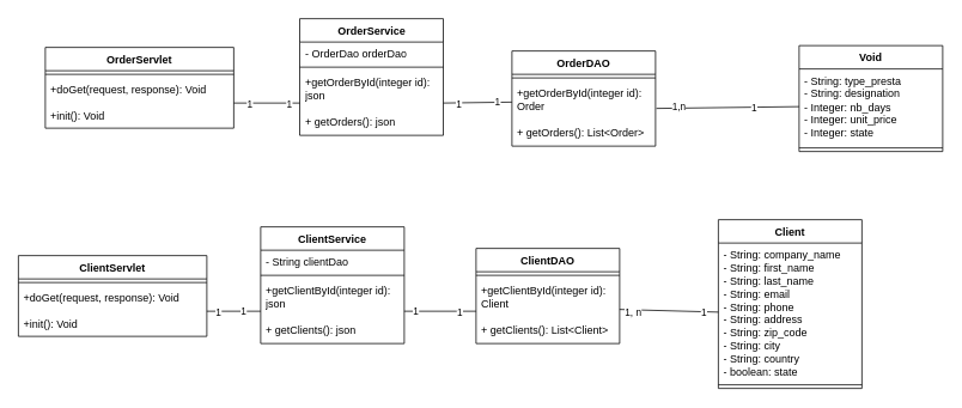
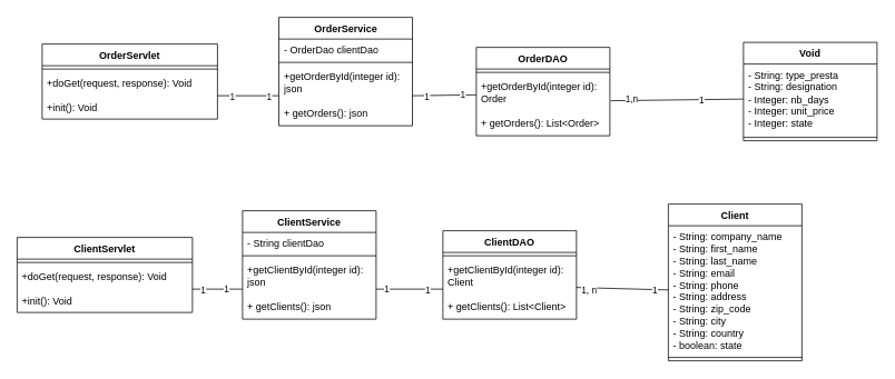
- <mxCell id="24" value="- OrderDao orderDao" style="text;strokeColor=none;fillColor=none;align=left;verticalAlign=top;spacingLeft=4;spacingRight=4;overflow=hidden;rotatable=0;points=[[0,0.5],[1,0.5]];portConstraint=eastwest;whiteSpace=wrap;html=1;" vertex="1" parent="23"><mxGeometry y="26" width="160" height="24" as="geometry" /></mxCell>
+ <mxCell id="24" value="- OrderDao clientDao" style="text;strokeColor=none;fillColor=none;align=left;verticalAlign=top;spacingLeft=4;spacingRight=4;overflow=hidden;rotatable=0;points=[[0,0.5],[1,0.5]];portConstraint=eastwest;whiteSpace=wrap;html=1;" vertex="1" parent="23"><mxGeometry y="26" width="160" height="24" as="geometry" /></mxCell>
